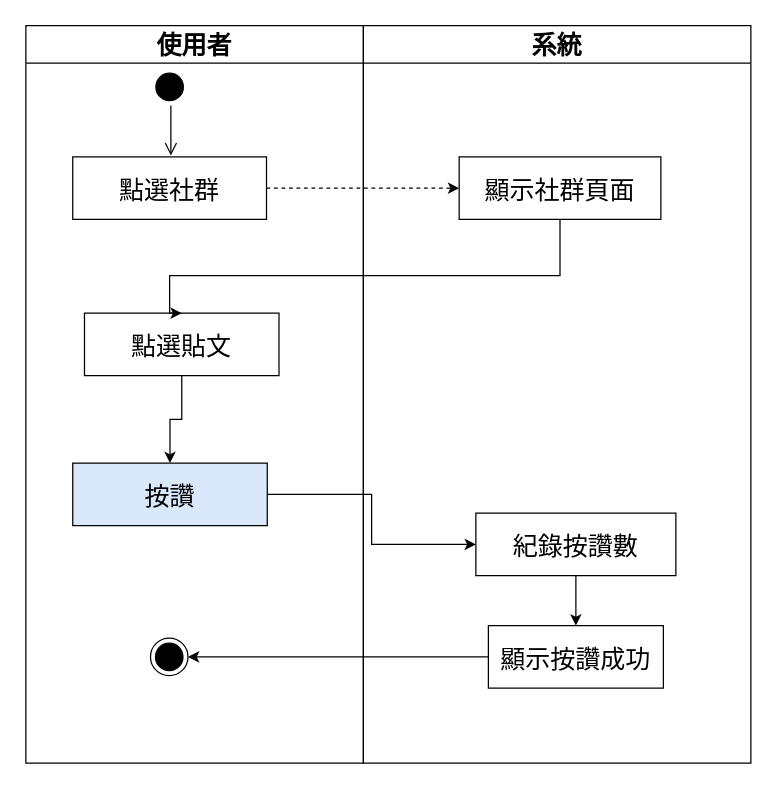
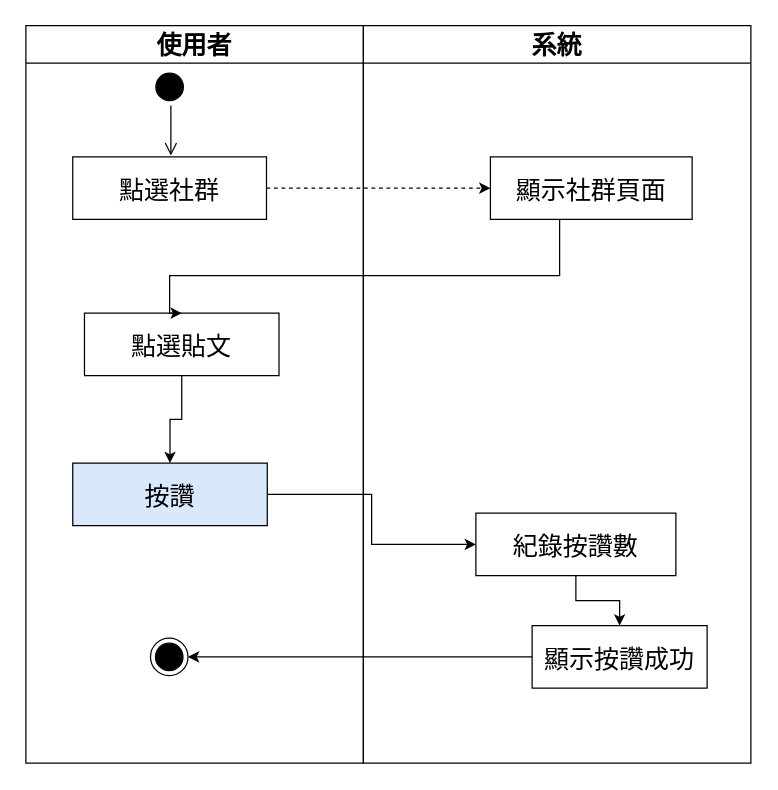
- <mxCell id="12" value="顯示社群頁面" style="fontSize=20;" vertex="1" parent="11"><mxGeometry x="76.63" y="105" width="161.37" height="50" as="geometry" /></mxCell>
+ <mxCell id="12" value="顯示社群頁面" style="fontSize=20;" vertex="1" parent="11"><mxGeometry x="101.63" y="105" width="161.37" height="50" as="geometry" /></mxCell>
- <mxCell id="14" value="顯示按讚成功" style="fontSize=20;" vertex="1" parent="11"><mxGeometry x="100" y="480" width="140" height="50" as="geometry" /></mxCell>
+ <mxCell id="14" value="顯示按讚成功" style="fontSize=20;" vertex="1" parent="11"><mxGeometry x="135" y="480" width="140" height="50" as="geometry" /></mxCell>
